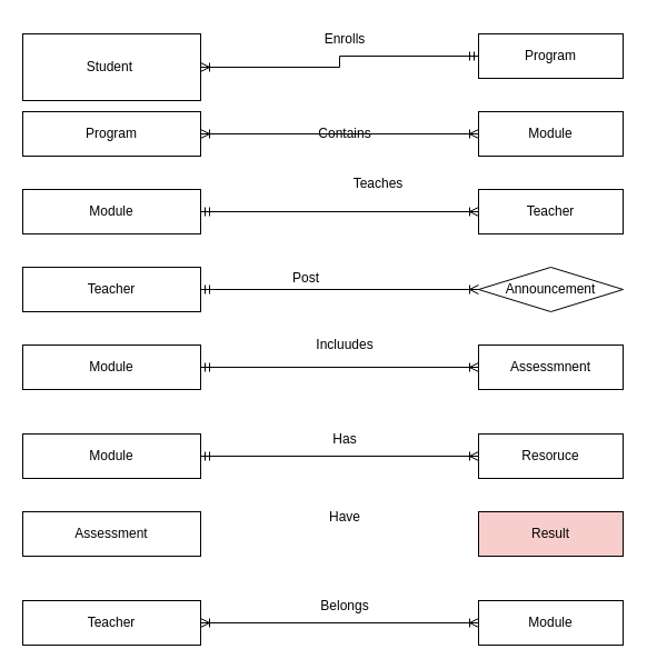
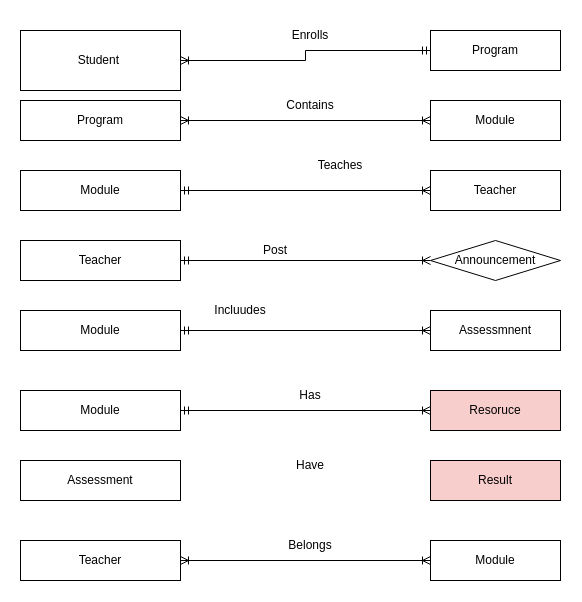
- <mxCell id="26" value="Contains" style="text;html=1;align=center;verticalAlign=middle;whiteSpace=wrap;rounded=0;" vertex="1" parent="1"><mxGeometry x="280" y="105" width="60" height="30" as="geometry" /></mxCell>
+ <mxCell id="26" value="Contains" style="text;html=1;align=center;verticalAlign=middle;whiteSpace=wrap;rounded=0;" vertex="1" parent="1"><mxGeometry x="280" y="90" width="60" height="30" as="geometry" /></mxCell>
- <mxCell id="29" value="Incluudes" style="text;html=1;align=center;verticalAlign=middle;whiteSpace=wrap;rounded=0;" vertex="1" parent="1"><mxGeometry x="280" y="295" width="60" height="30" as="geometry" /></mxCell>
+ <mxCell id="29" value="Incluudes" style="text;html=1;align=center;verticalAlign=middle;whiteSpace=wrap;rounded=0;" vertex="1" parent="1"><mxGeometry x="210" y="295" width="60" height="30" as="geometry" /></mxCell>
- <mxCell id="19" value="Resoruce" style="rounded=0;whiteSpace=wrap;html=1;" vertex="1" parent="1"><mxGeometry x="430" y="390" width="130" height="40" as="geometry" /></mxCell>
+ <mxCell id="19" value="Resoruce" style="rounded=0;whiteSpace=wrap;html=1;fillColor=#f8cecc;" vertex="1" parent="1"><mxGeometry x="430" y="390" width="130" height="40" as="geometry" /></mxCell>
